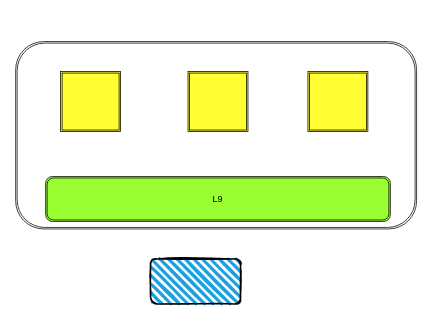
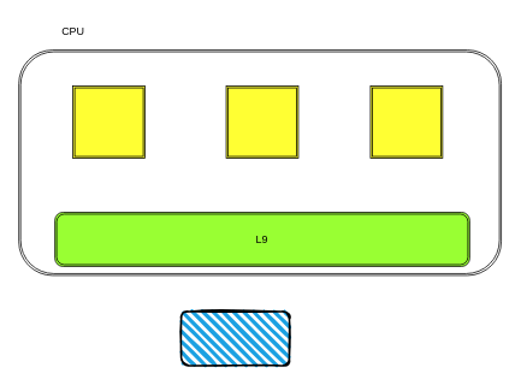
+ <mxCell id="5" value="CPU" style="text;html=1;align=center;verticalAlign=middle;resizable=0;points=[];autosize=1;strokeColor=none;fillColor=none;" vertex="1" parent="1"><mxGeometry x="55" y="20" width="50" height="30" as="geometry" /></mxCell>
